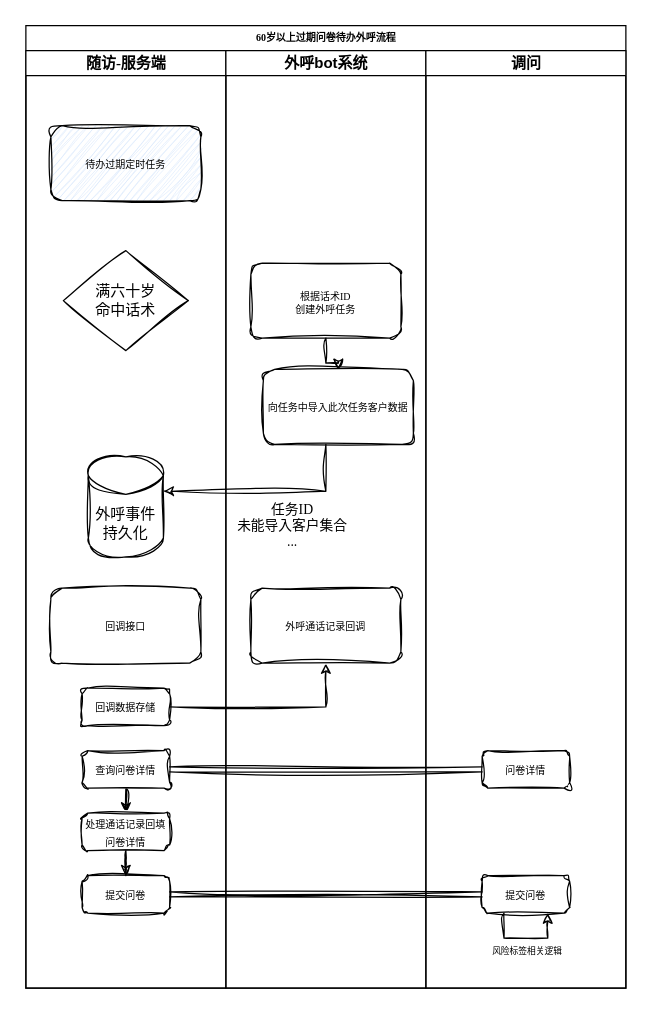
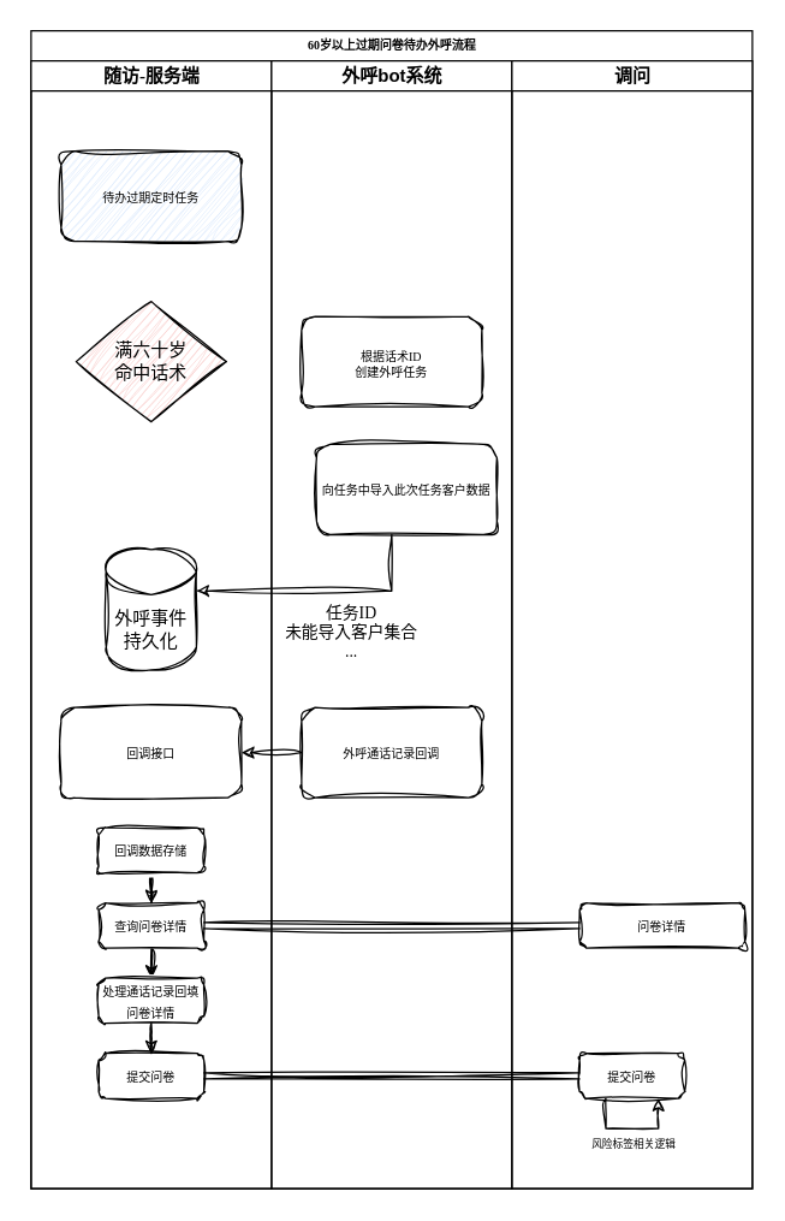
- <mxCell id="4" value="满六十岁&lt;div&gt;命中话术&lt;/div&gt;" style="rhombus;whiteSpace=wrap;html=1;sketch=1;hachureGap=4;jiggle=2;curveFitting=1;fontFamily=Architects Daughter;fontSource=https%3A%2F%2Ffonts.googleapis.com%2Fcss%3Ffamily%3DArchitects%2BDaughter;" parent="3" vertex="1"><mxGeometry x="30" y="160" width="100" height="80" as="geometry" /></mxCell>
+ <mxCell id="4" value="满六十岁&lt;div&gt;命中话术&lt;/div&gt;" style="rhombus;whiteSpace=wrap;html=1;sketch=1;hachureGap=4;jiggle=2;curveFitting=1;fontFamily=Architects Daughter;fontSource=https%3A%2F%2Ffonts.googleapis.com%2Fcss%3Ffamily%3DArchitects%2BDaughter;fillColor=#f8cecc;" parent="3" vertex="1"><mxGeometry x="30" y="160" width="100" height="80" as="geometry" /></mxCell>
- <mxCell id="16" style="edgeStyle=orthogonalEdgeStyle;rounded=0;sketch=1;hachureGap=4;jiggle=2;curveFitting=1;orthogonalLoop=1;jettySize=auto;html=1;fontFamily=Architects Daughter;fontSource=https%3A%2F%2Ffonts.googleapis.com%2Fcss%3Ffamily%3DArchitects%2BDaughter;exitX=0.5;exitY=1;exitDx=0;exitDy=0;" parent="15" source="17" target="18" edge="1"><mxGeometry relative="1" as="geometry"><mxPoint x="80" y="230" as="sourcePoint" /><mxPoint x="80" y="260" as="targetPoint" /></mxGeometry></mxCell>
+ <mxCell id="27" value="" style="edgeStyle=orthogonalEdgeStyle;rounded=0;sketch=1;hachureGap=4;jiggle=2;curveFitting=1;orthogonalLoop=1;jettySize=auto;html=1;fontFamily=Architects Daughter;fontSource=https%3A%2F%2Ffonts.googleapis.com%2Fcss%3Ffamily%3DArchitects%2BDaughter;" parent="2" source="19" target="7" edge="1"><mxGeometry relative="1" as="geometry" /></mxCell>
- <mxCell id="8" value="" style="edgeStyle=orthogonalEdgeStyle;rounded=0;sketch=1;hachureGap=4;jiggle=2;curveFitting=1;orthogonalLoop=1;jettySize=auto;html=1;fontFamily=Architects Daughter;fontSource=https%3A%2F%2Ffonts.googleapis.com%2Fcss%3Ffamily%3DArchitects%2BDaughter;" parent="3" source="9" target="19" edge="1"><mxGeometry relative="1" as="geometry" /></mxCell>
+ <mxCell id="8" value="" style="edgeStyle=orthogonalEdgeStyle;rounded=0;sketch=1;hachureGap=4;jiggle=2;curveFitting=1;orthogonalLoop=1;jettySize=auto;html=1;fontFamily=Architects Daughter;fontSource=https%3A%2F%2Ffonts.googleapis.com%2Fcss%3Ffamily%3DArchitects%2BDaughter;" parent="3" source="9" target="11" edge="1"><mxGeometry relative="1" as="geometry" /></mxCell>
- <mxCell id="21" value="&lt;span style=&quot;font-size: 8px;&quot;&gt;问卷详情&lt;/span&gt;" style="rounded=1;whiteSpace=wrap;html=1;sketch=1;hachureGap=4;jiggle=2;curveFitting=1;fontFamily=Architects Daughter;fontSource=https%3A%2F%2Ffonts.googleapis.com%2Fcss%3Ffamily%3DArchitects%2BDaughter;" parent="20" vertex="1"><mxGeometry x="45" y="560" width="70" height="30" as="geometry" /></mxCell>
+ <mxCell id="21" value="&lt;span style=&quot;font-size: 8px;&quot;&gt;问卷详情&lt;/span&gt;" style="rounded=1;whiteSpace=wrap;html=1;sketch=1;hachureGap=4;jiggle=2;curveFitting=1;fontFamily=Architects Daughter;fontSource=https%3A%2F%2Ffonts.googleapis.com%2Fcss%3Ffamily%3DArchitects%2BDaughter;" parent="20" vertex="1"><mxGeometry x="45" y="560" width="110" height="30" as="geometry" /></mxCell>
